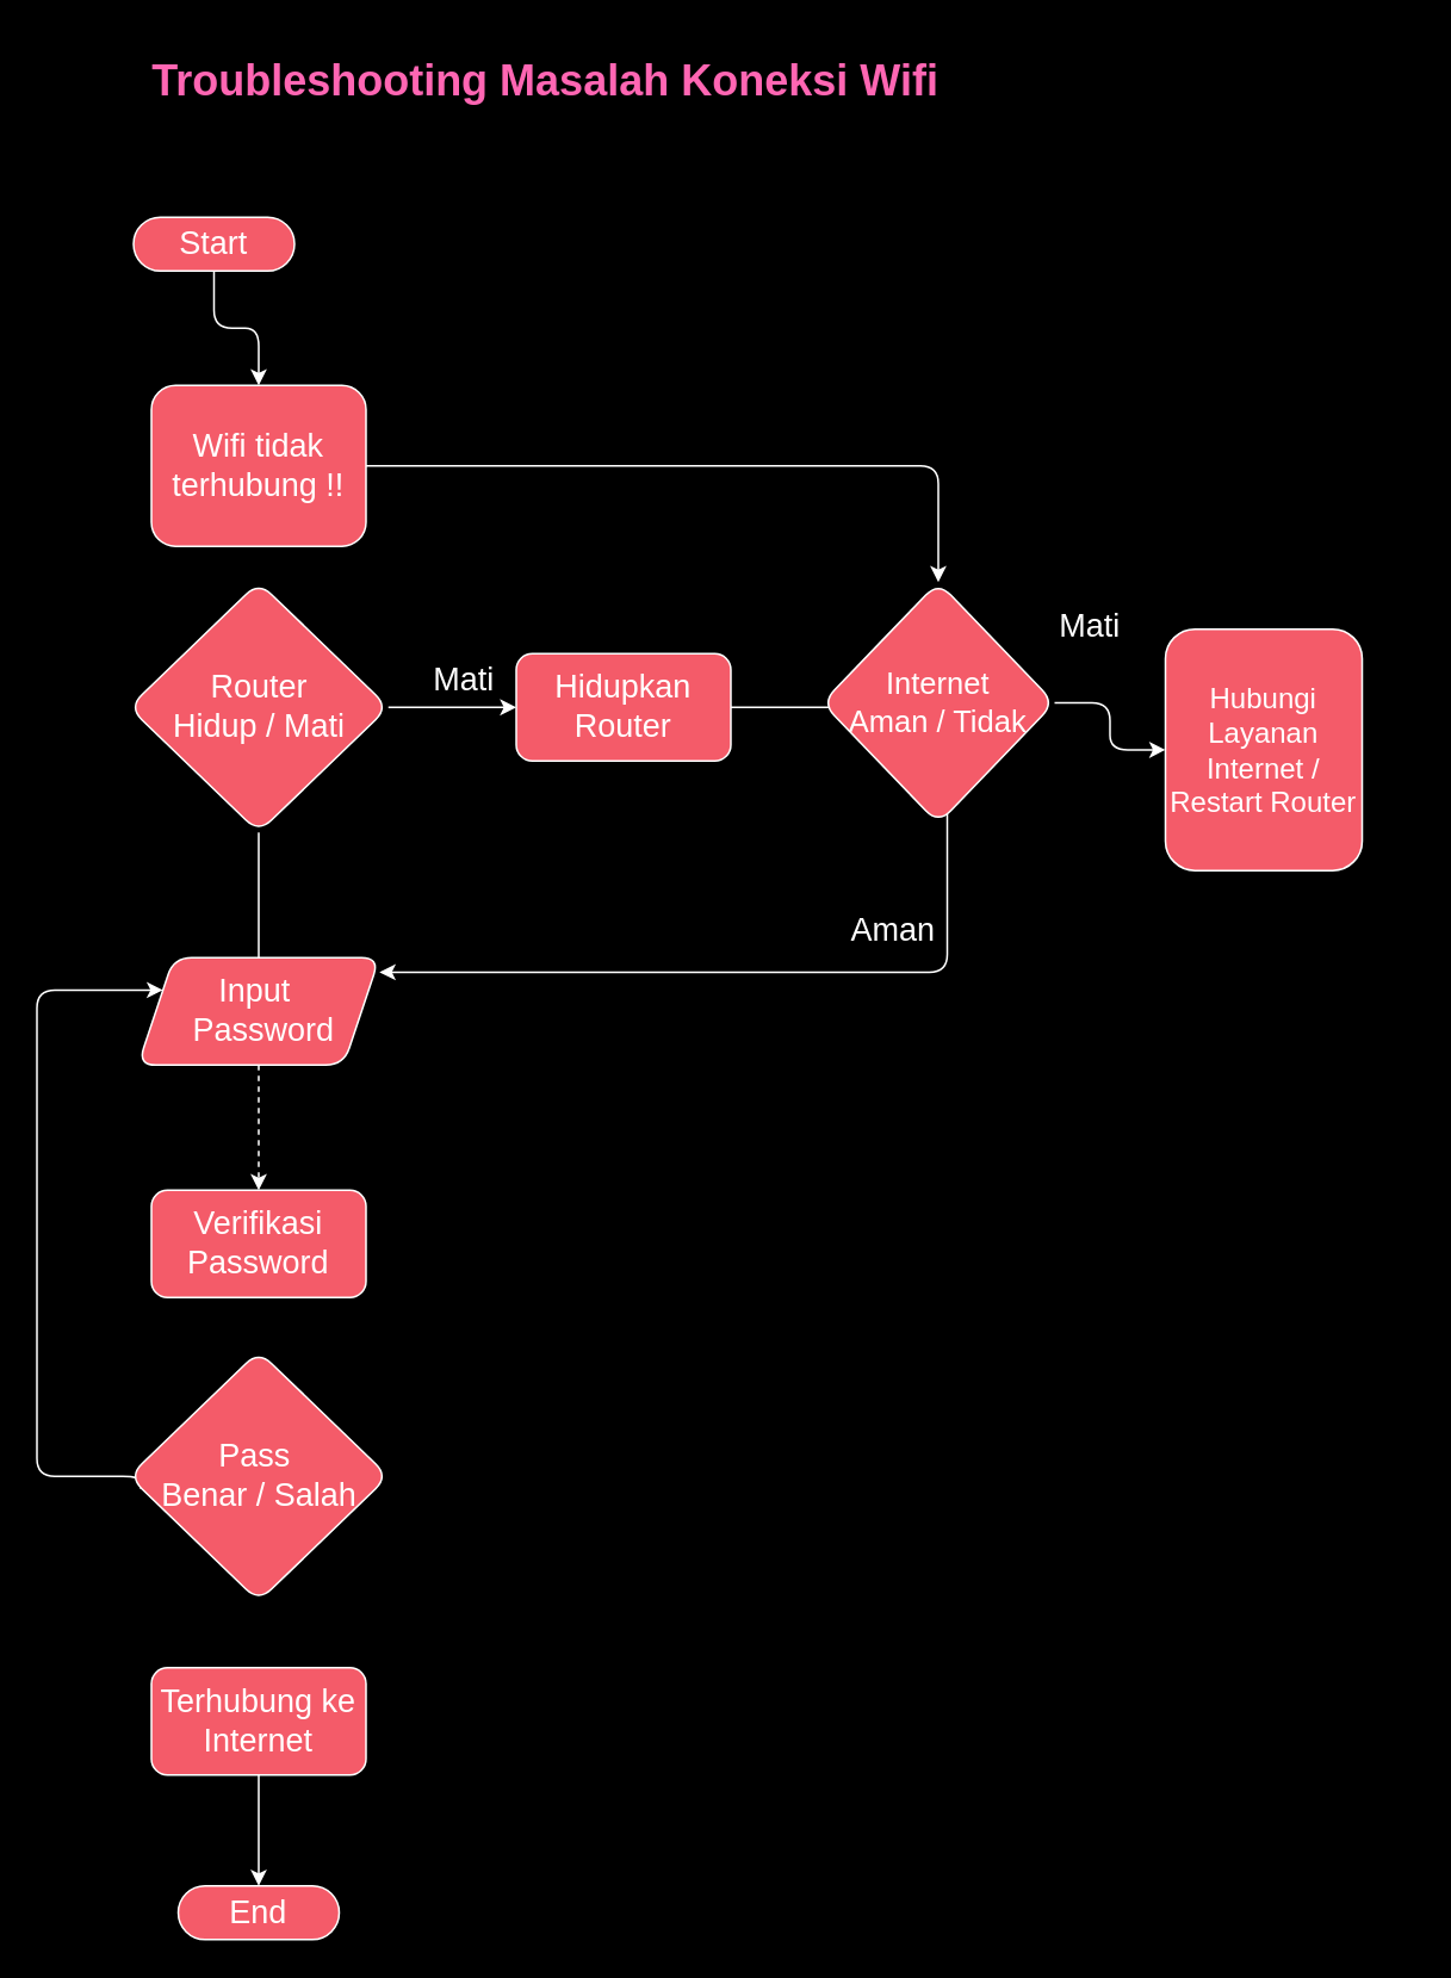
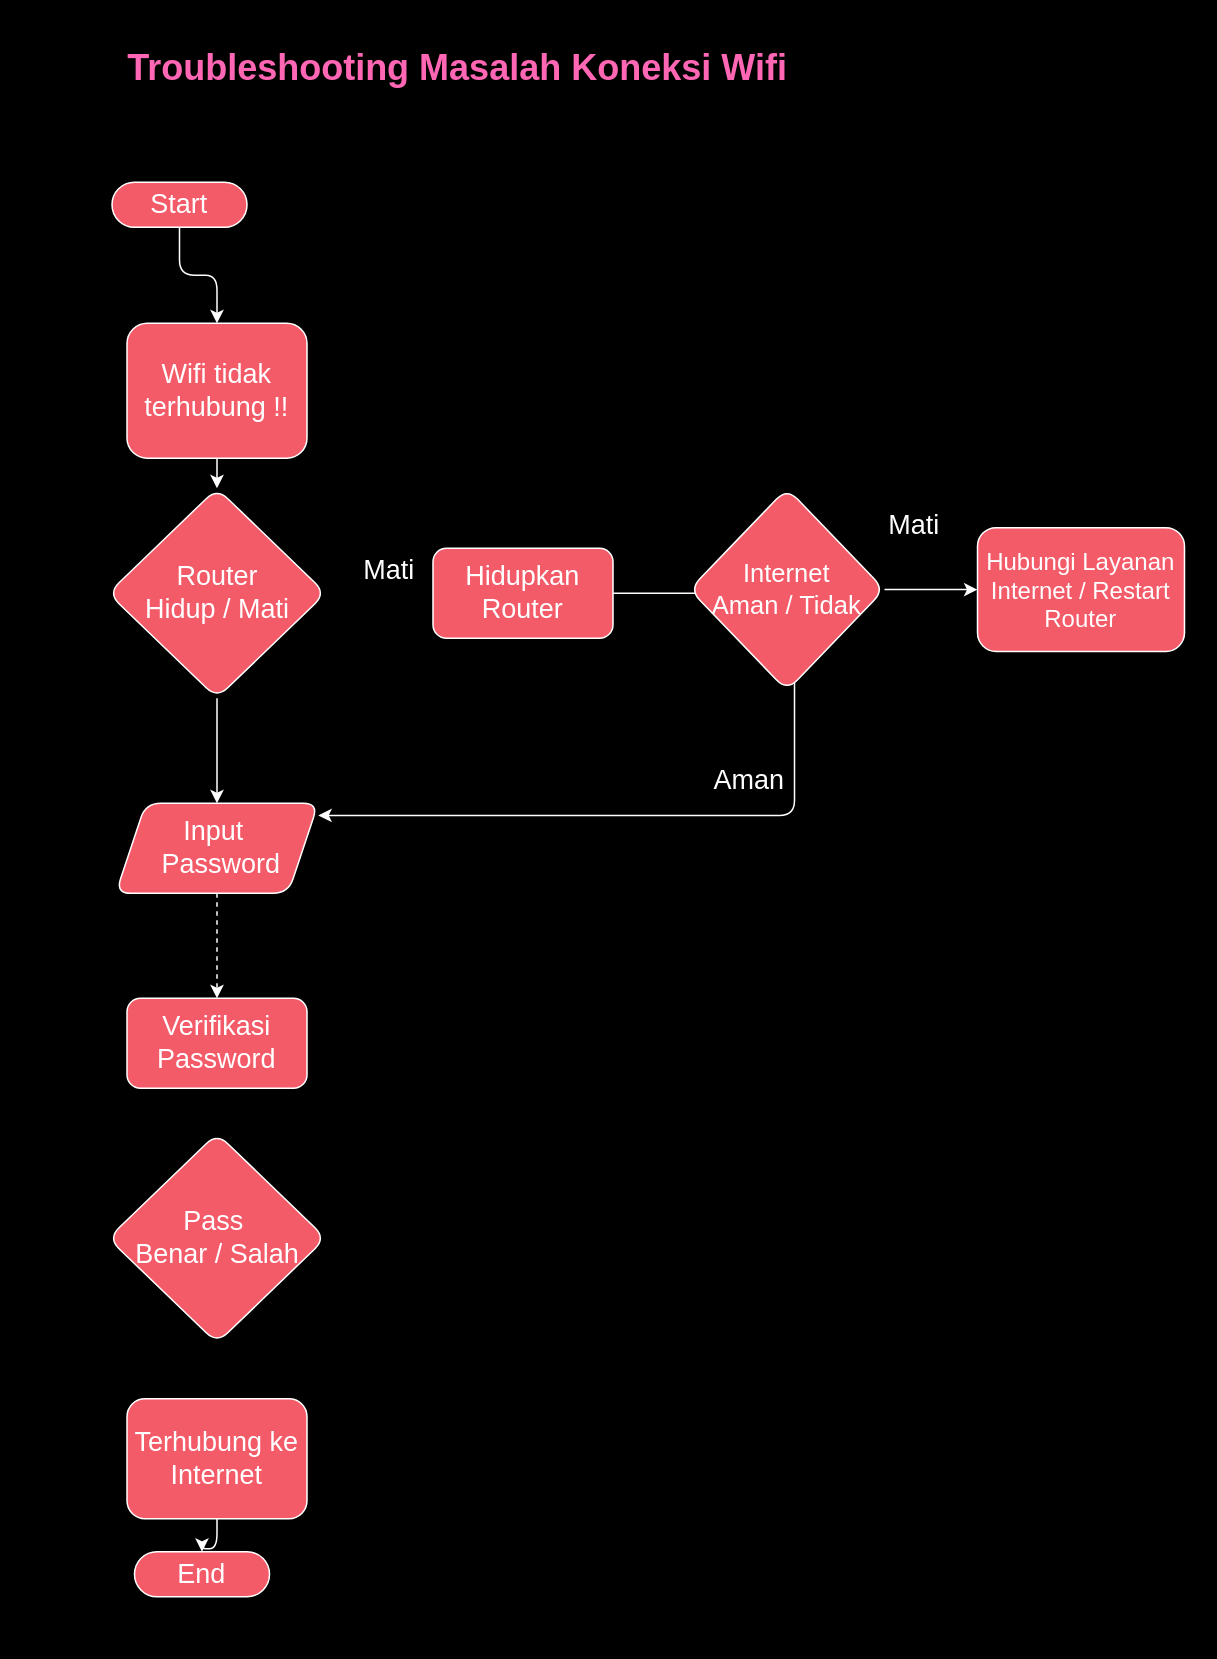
- <mxCell id="4" value="" style="edgeStyle=orthogonalEdgeStyle;rounded=1;orthogonalLoop=1;jettySize=auto;html=1;labelBackgroundColor=none;strokeColor=#FFFFFF;fontColor=#FFFFFF;" parent="1" source="5" target="20" edge="1"><mxGeometry relative="1" as="geometry" /></mxCell>
+ <mxCell id="4" value="" style="edgeStyle=orthogonalEdgeStyle;rounded=1;orthogonalLoop=1;jettySize=auto;html=1;labelBackgroundColor=none;strokeColor=#FFFFFF;fontColor=#FFFFFF;" parent="1" source="5" target="8" edge="1"><mxGeometry relative="1" as="geometry" /></mxCell>
- <mxCell id="6" value="" style="edgeStyle=orthogonalEdgeStyle;rounded=1;orthogonalLoop=1;jettySize=auto;html=1;labelBackgroundColor=none;strokeColor=#FFFFFF;fontColor=#FFFFFF;" parent="1" source="8" target="10" edge="1"><mxGeometry relative="1" as="geometry" /></mxCell>
- <mxCell id="21" value="&lt;font style=&quot;font-size: 16px;&quot;&gt;Hubungi Layanan Internet / Restart Router&lt;/font&gt;" style="whiteSpace=wrap;html=1;dashed=0;rounded=1;labelBackgroundColor=none;fillColor=#F45B69;strokeColor=#FFFFFF;fontColor=#FFFFFF;" parent="1" vertex="1"><mxGeometry x="651" y="351.25" width="110" height="135" as="geometry" /></mxCell>
+ <mxCell id="21" value="&lt;font style=&quot;font-size: 16px;&quot;&gt;Hubungi Layanan Internet / Restart Router&lt;/font&gt;" style="whiteSpace=wrap;html=1;dashed=0;rounded=1;labelBackgroundColor=none;fillColor=#F45B69;strokeColor=#FFFFFF;fontColor=#FFFFFF;" parent="1" vertex="1"><mxGeometry x="651" y="351.25" width="138" height="82.5" as="geometry" /></mxCell>
- <mxCell id="7" value="" style="edgeStyle=orthogonalEdgeStyle;rounded=1;orthogonalLoop=1;jettySize=auto;html=1;labelBackgroundColor=none;strokeColor=#FFFFFF;fontColor=#FFFFFF;endArrow=none;" parent="1" source="8" target="14" edge="1"><mxGeometry relative="1" as="geometry" /></mxCell>
+ <mxCell id="7" value="" style="edgeStyle=orthogonalEdgeStyle;rounded=1;orthogonalLoop=1;jettySize=auto;html=1;labelBackgroundColor=none;strokeColor=#FFFFFF;fontColor=#FFFFFF;" parent="1" source="8" target="14" edge="1"><mxGeometry relative="1" as="geometry" /></mxCell>
- <mxCell id="11" style="edgeStyle=orthogonalEdgeStyle;rounded=1;orthogonalLoop=1;jettySize=auto;html=1;entryX=0;entryY=0.25;entryDx=0;entryDy=0;exitX=0.045;exitY=0.55;exitDx=0;exitDy=0;exitPerimeter=0;labelBackgroundColor=none;strokeColor=#FFFFFF;fontColor=#FFFFFF;" parent="1" source="12" target="14" edge="1"><mxGeometry relative="1" as="geometry"><mxPoint x="19" y="555" as="targetPoint" /><Array as="points"><mxPoint x="78" y="825" /><mxPoint x="20" y="825" /><mxPoint x="20" y="553" /></Array></mxGeometry></mxCell>
- <mxCell id="25" value="&lt;font style=&quot;font-size: 18px;&quot;&gt;Terhubung ke Internet&lt;/font&gt;" style="whiteSpace=wrap;html=1;dashed=0;rounded=1;labelBackgroundColor=none;fillColor=#F45B69;strokeColor=#FFFFFF;fontColor=#FFFFFF;" parent="1" vertex="1"><mxGeometry x="84" y="932" width="120" height="60" as="geometry" /></mxCell>
+ <mxCell id="25" value="&lt;font style=&quot;font-size: 18px;&quot;&gt;Terhubung ke Internet&lt;/font&gt;" style="whiteSpace=wrap;html=1;dashed=0;rounded=1;labelBackgroundColor=none;fillColor=#F45B69;strokeColor=#FFFFFF;fontColor=#FFFFFF;" parent="1" vertex="1"><mxGeometry x="84" y="932" width="120" height="80" as="geometry" /></mxCell>
- <mxCell id="17" value="&lt;font style=&quot;font-size: 18px;&quot;&gt;End&lt;/font&gt;" style="html=1;dashed=0;whiteSpace=wrap;shape=mxgraph.dfd.start;rounded=1;labelBackgroundColor=none;fillColor=#F45B69;strokeColor=#FFFFFF;fontColor=#FFFFFF;" parent="1" vertex="1"><mxGeometry x="99" y="1054" width="90" height="30" as="geometry" /></mxCell>
+ <mxCell id="17" value="&lt;font style=&quot;font-size: 18px;&quot;&gt;End&lt;/font&gt;" style="html=1;dashed=0;whiteSpace=wrap;shape=mxgraph.dfd.start;rounded=1;labelBackgroundColor=none;fillColor=#F45B69;strokeColor=#FFFFFF;fontColor=#FFFFFF;" parent="1" vertex="1"><mxGeometry x="89" y="1034" width="90" height="30" as="geometry" /></mxCell>
